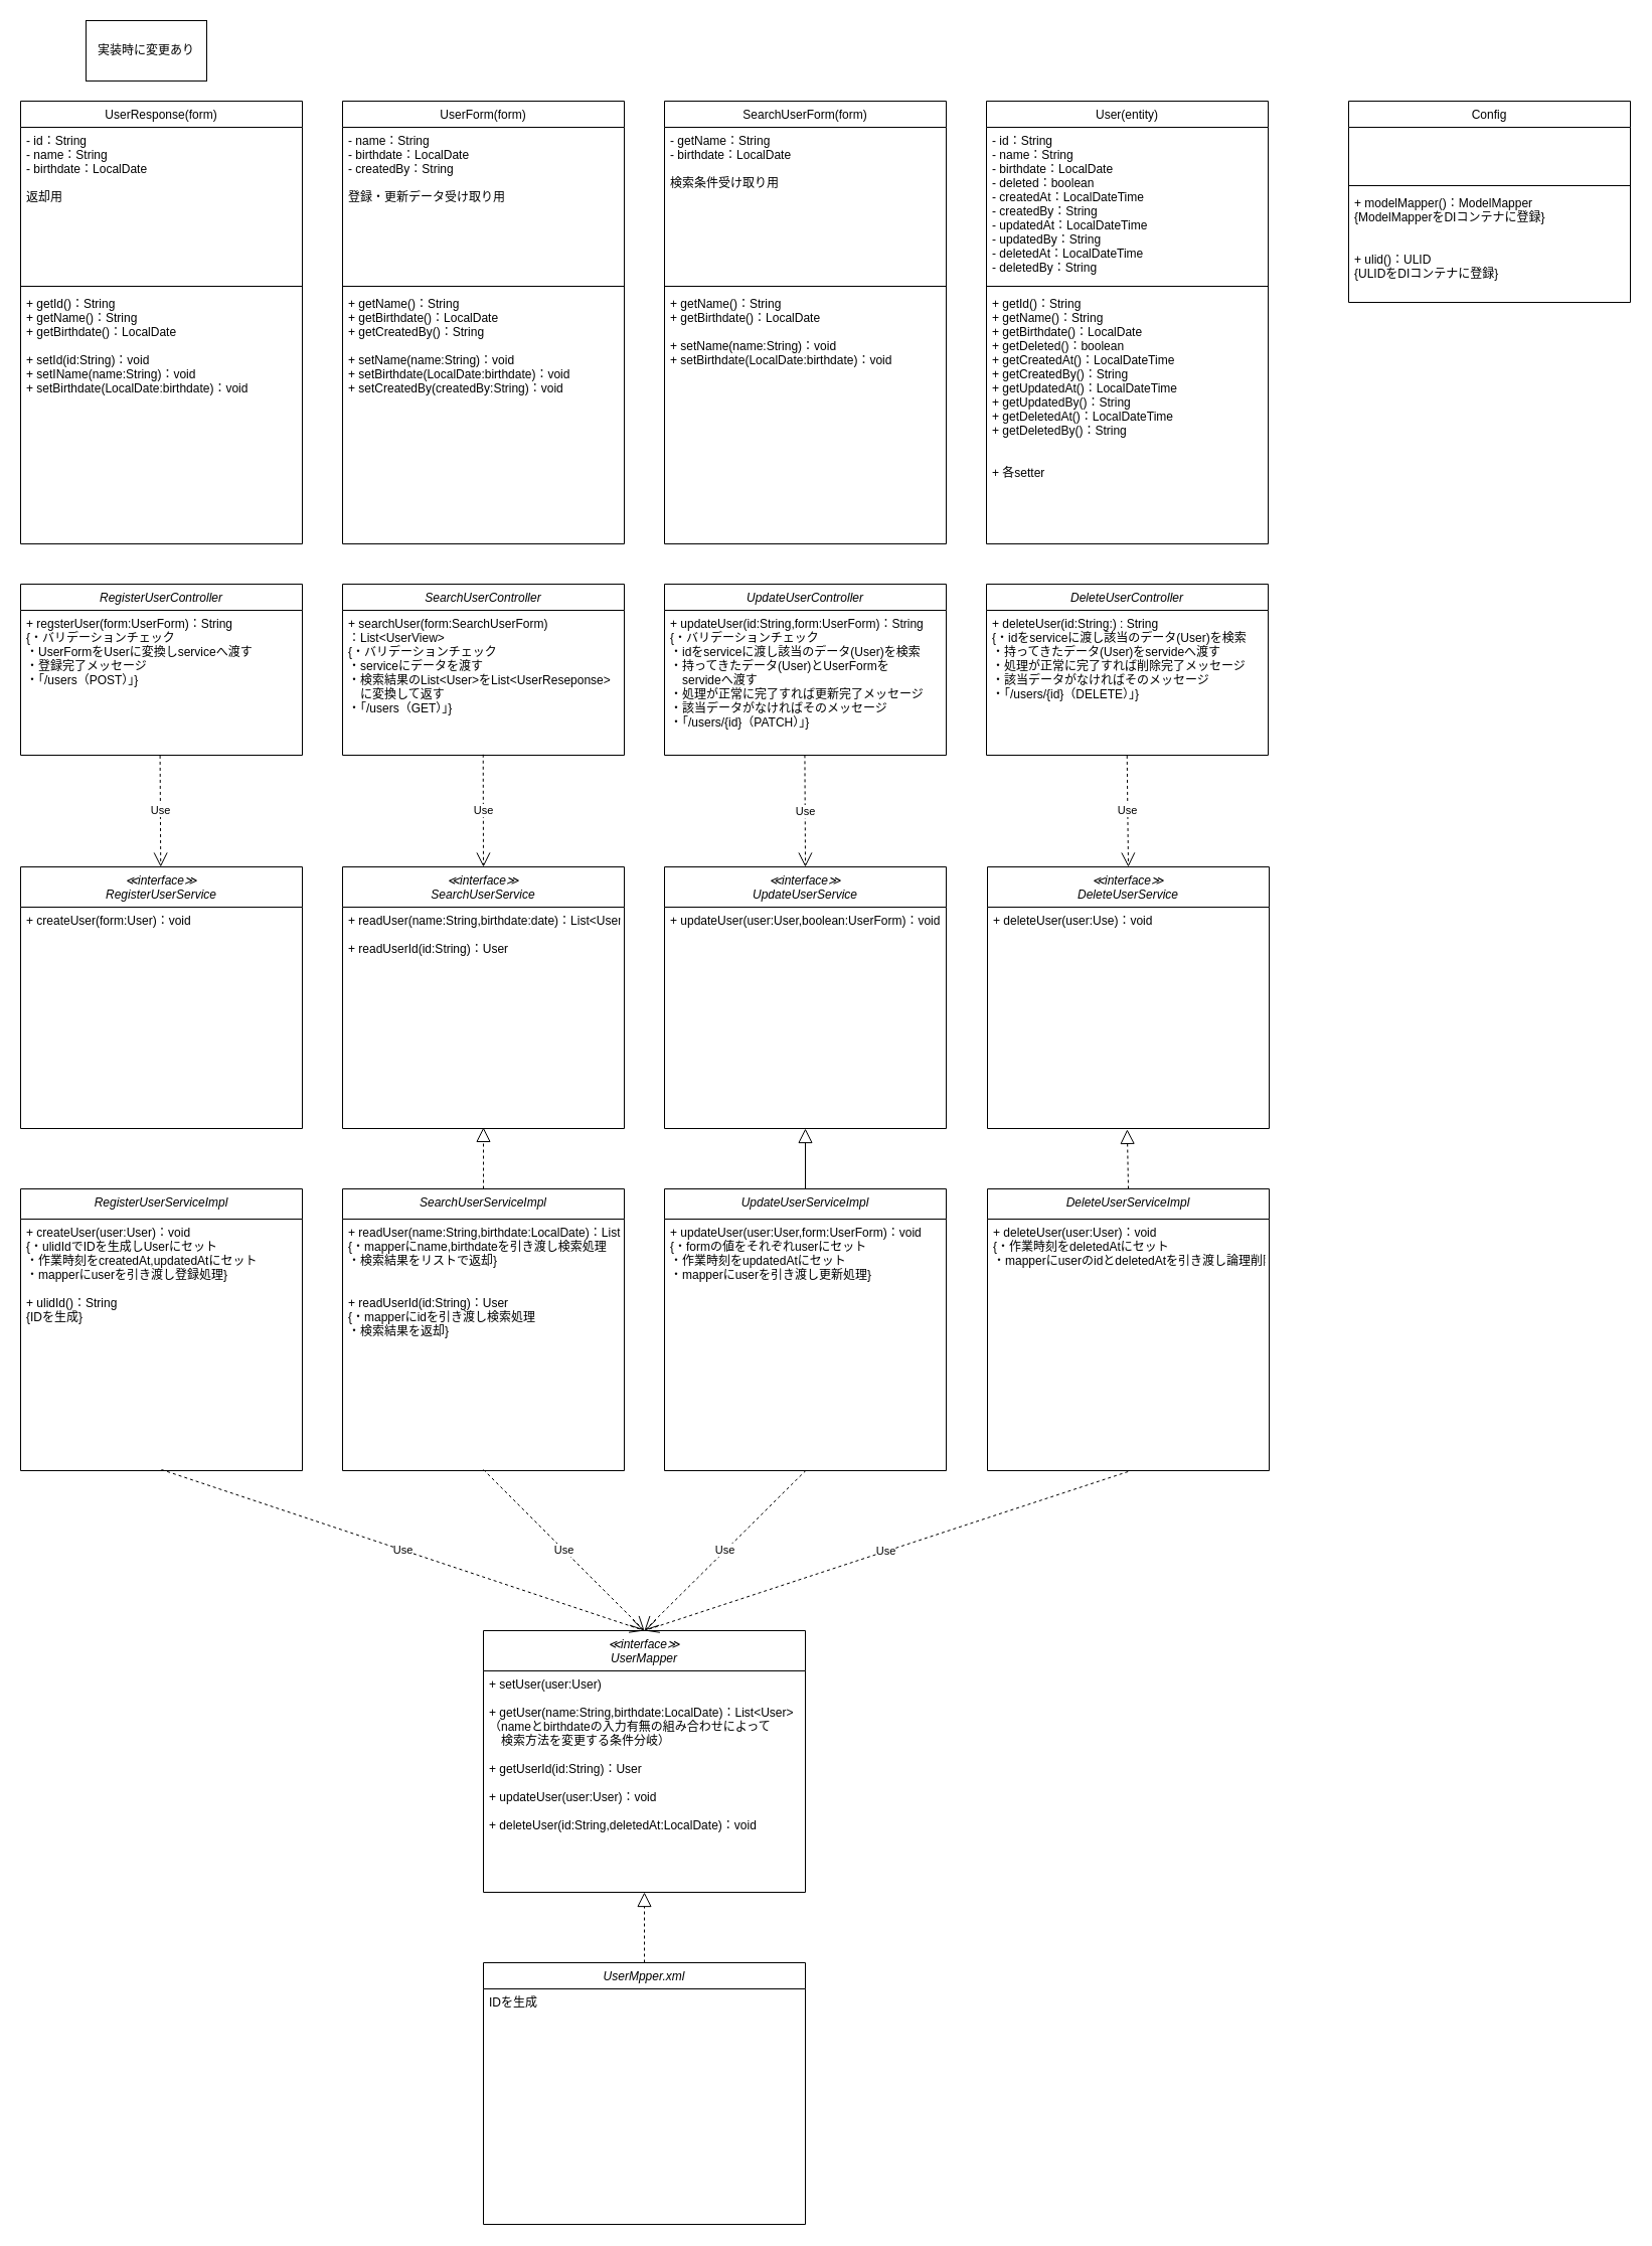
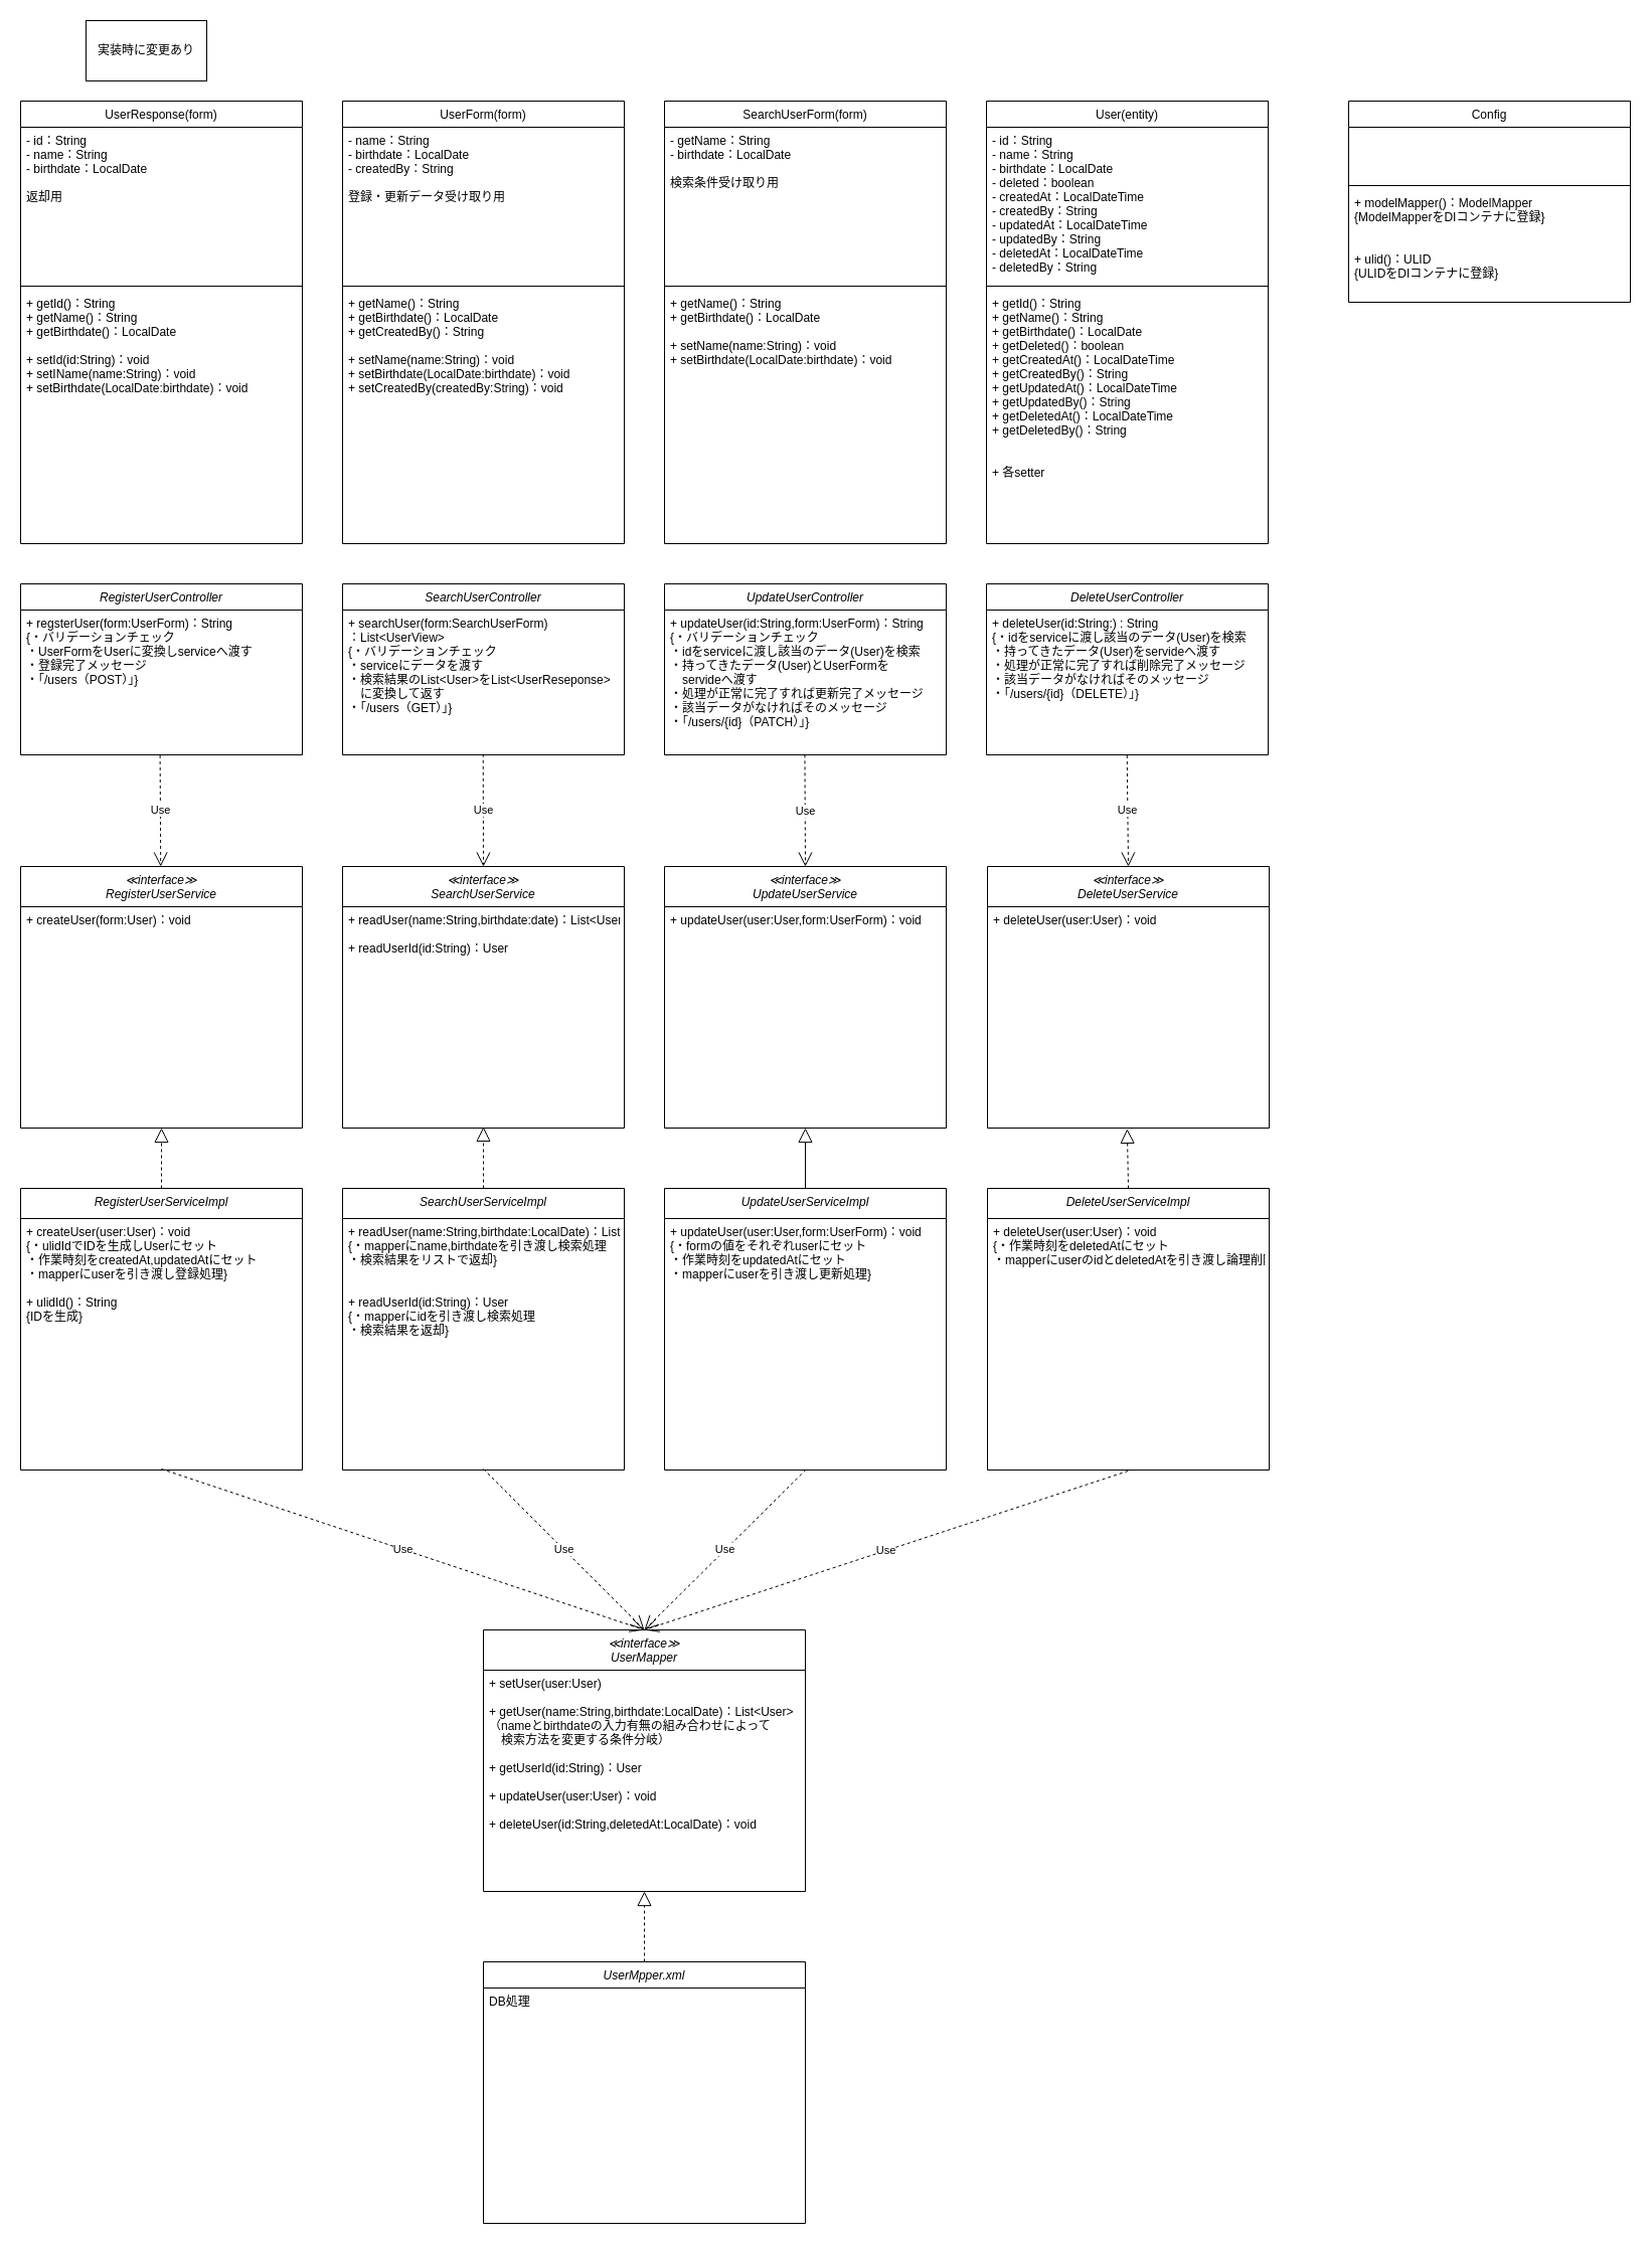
- <mxCell id="51" value="+ updateUser(user:User,boolean:UserForm)：void" style="text;align=left;verticalAlign=top;spacingLeft=4;spacingRight=4;overflow=hidden;rotatable=0;points=[[0,0.5],[1,0.5]];portConstraint=eastwest;" parent="50" vertex="1"><mxGeometry y="40" width="280" height="220" as="geometry" /></mxCell>
+ <mxCell id="51" value="+ updateUser(user:User,form:UserForm)：void" style="text;align=left;verticalAlign=top;spacingLeft=4;spacingRight=4;overflow=hidden;rotatable=0;points=[[0,0.5],[1,0.5]];portConstraint=eastwest;" parent="50" vertex="1"><mxGeometry y="40" width="280" height="220" as="geometry" /></mxCell>
- <mxCell id="55" value="+ deleteUser(user:Use)：void" style="text;align=left;verticalAlign=top;spacingLeft=4;spacingRight=4;overflow=hidden;rotatable=0;points=[[0,0.5],[1,0.5]];portConstraint=eastwest;" parent="54" vertex="1"><mxGeometry y="40" width="280" height="220" as="geometry" /></mxCell>
+ <mxCell id="55" value="+ deleteUser(user:User)：void" style="text;align=left;verticalAlign=top;spacingLeft=4;spacingRight=4;overflow=hidden;rotatable=0;points=[[0,0.5],[1,0.5]];portConstraint=eastwest;" parent="54" vertex="1"><mxGeometry y="40" width="280" height="220" as="geometry" /></mxCell>
+ <mxCell id="21" value="" style="endArrow=block;dashed=1;endFill=0;endSize=12;html=1;rounded=0;exitX=0.5;exitY=0;exitDx=0;exitDy=0;entryX=0.5;entryY=1;entryDx=0;entryDy=0;" parent="1" source="19" target="15" edge="1"><mxGeometry width="160" relative="1" as="geometry"><mxPoint x="410" y="1001" as="sourcePoint" /><mxPoint x="570" y="1001" as="targetPoint" /></mxGeometry></mxCell>
- <mxCell id="26" value="IDを生成" style="text;align=left;verticalAlign=top;spacingLeft=4;spacingRight=4;overflow=hidden;rotatable=0;points=[[0,0.5],[1,0.5]];portConstraint=eastwest;" parent="25" vertex="1"><mxGeometry y="26" width="320" height="134" as="geometry" /></mxCell>
+ <mxCell id="26" value="DB処理" style="text;align=left;verticalAlign=top;spacingLeft=4;spacingRight=4;overflow=hidden;rotatable=0;points=[[0,0.5],[1,0.5]];portConstraint=eastwest;" parent="25" vertex="1"><mxGeometry y="26" width="320" height="134" as="geometry" /></mxCell>
